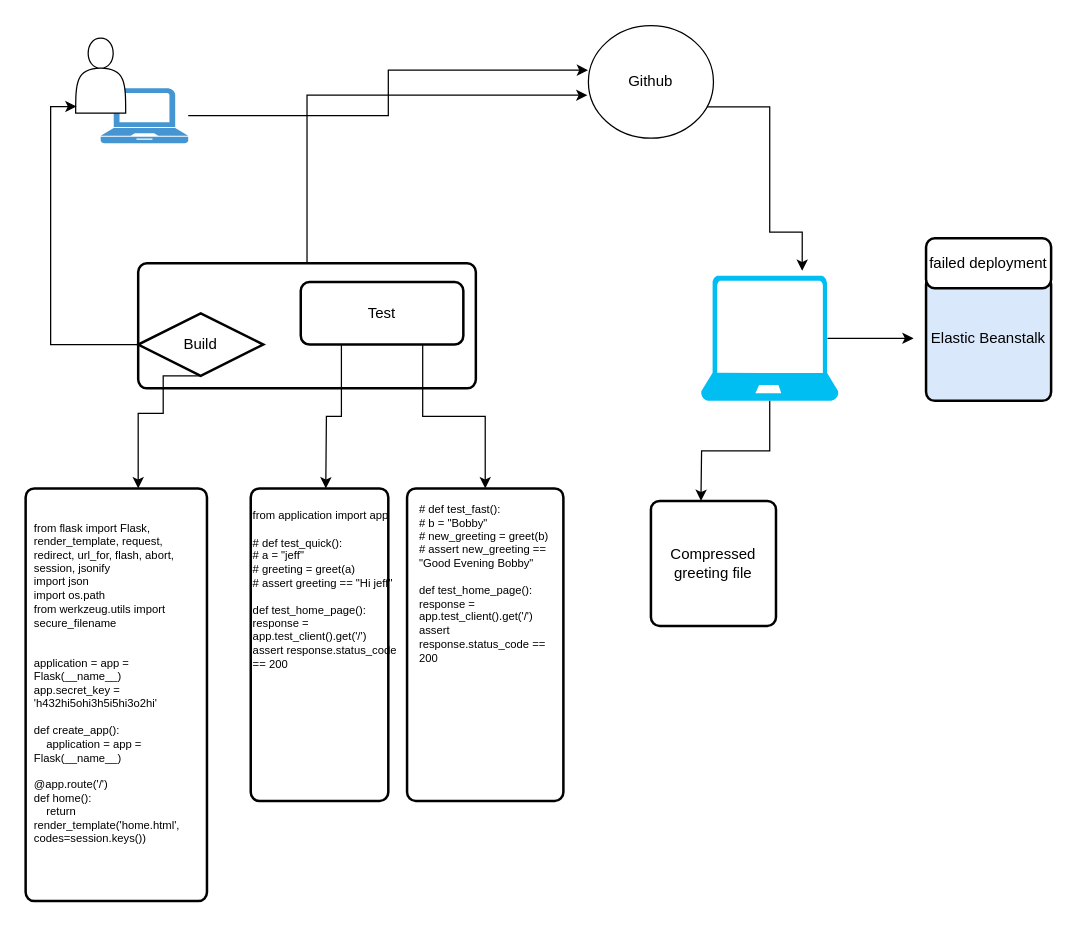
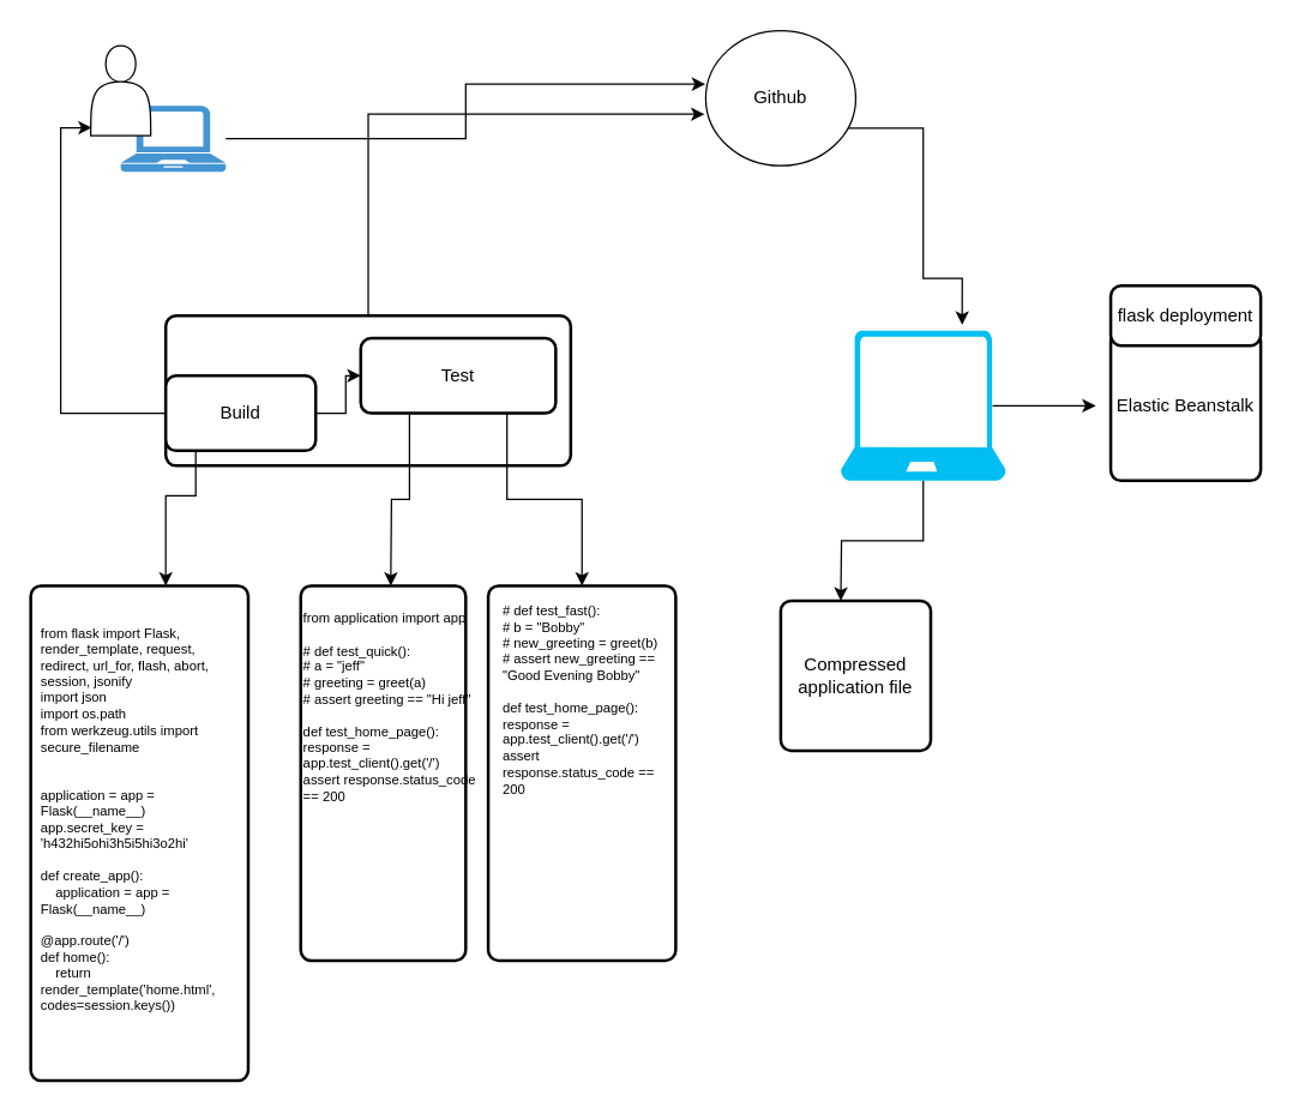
- <mxCell id="22" value="failed deployment" style="rounded=1;whiteSpace=wrap;html=1;absoluteArcSize=1;arcSize=14;strokeWidth=2;" parent="1" vertex="1"><mxGeometry x="740" y="190" width="100" height="40" as="geometry" /></mxCell>
+ <mxCell id="22" value="flask deployment" style="rounded=1;whiteSpace=wrap;html=1;absoluteArcSize=1;arcSize=14;strokeWidth=2;" parent="1" vertex="1"><mxGeometry x="740" y="190" width="100" height="40" as="geometry" /></mxCell>
- <mxCell id="19" value="Elastic Beanstalk" style="rounded=1;whiteSpace=wrap;html=1;absoluteArcSize=1;arcSize=14;strokeWidth=2;fillColor=#dae8fc;" parent="1" vertex="1"><mxGeometry x="740" y="220" width="100" height="100" as="geometry" /></mxCell>
+ <mxCell id="19" value="Elastic Beanstalk" style="rounded=1;whiteSpace=wrap;html=1;absoluteArcSize=1;arcSize=14;strokeWidth=2;" parent="1" vertex="1"><mxGeometry x="740" y="220" width="100" height="100" as="geometry" /></mxCell>
+ <mxCell id="9" value="" style="edgeStyle=orthogonalEdgeStyle;rounded=0;orthogonalLoop=1;jettySize=auto;html=1;" parent="1" source="12" target="15" edge="1"><mxGeometry relative="1" as="geometry" /></mxCell>
- <mxCell id="12" value="Build" style="rhombus;whiteSpace=wrap;html=1;absoluteArcSize=1;arcSize=14;strokeWidth=2;" parent="1" vertex="1"><mxGeometry x="110" y="250" width="100" height="50" as="geometry" /></mxCell>
+ <mxCell id="12" value="Build" style="rounded=1;whiteSpace=wrap;html=1;absoluteArcSize=1;arcSize=14;strokeWidth=2;" parent="1" vertex="1"><mxGeometry x="110" y="250" width="100" height="50" as="geometry" /></mxCell>
- <mxCell id="20" value="Compressed greeting file" style="rounded=1;whiteSpace=wrap;html=1;absoluteArcSize=1;arcSize=14;strokeWidth=2;" parent="1" vertex="1"><mxGeometry x="520" y="400" width="100" height="100" as="geometry" /></mxCell>
+ <mxCell id="20" value="Compressed application file" style="rounded=1;whiteSpace=wrap;html=1;absoluteArcSize=1;arcSize=14;strokeWidth=2;" parent="1" vertex="1"><mxGeometry x="520" y="400" width="100" height="100" as="geometry" /></mxCell>
